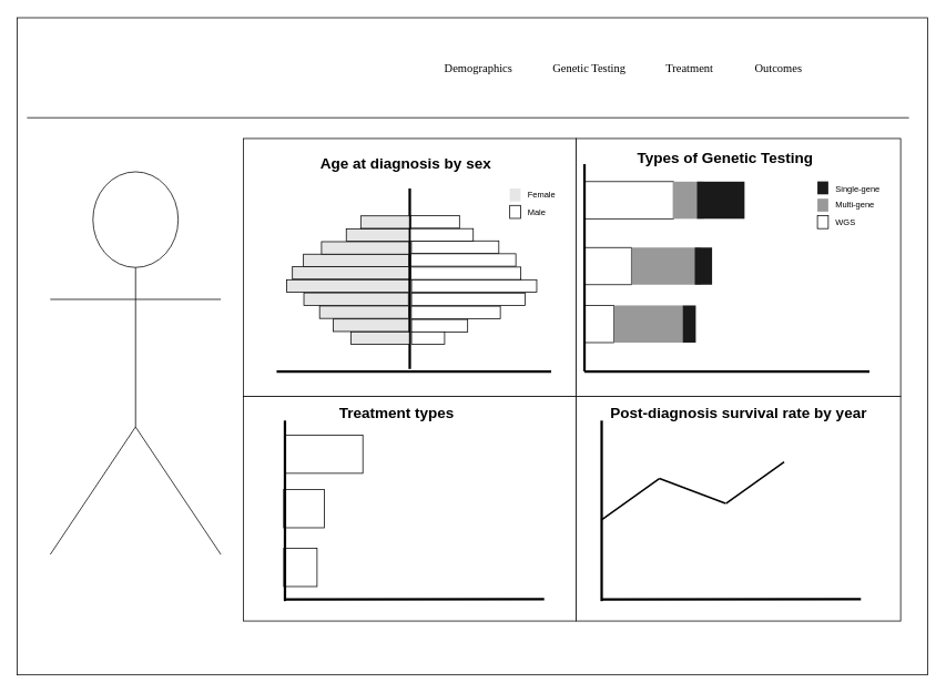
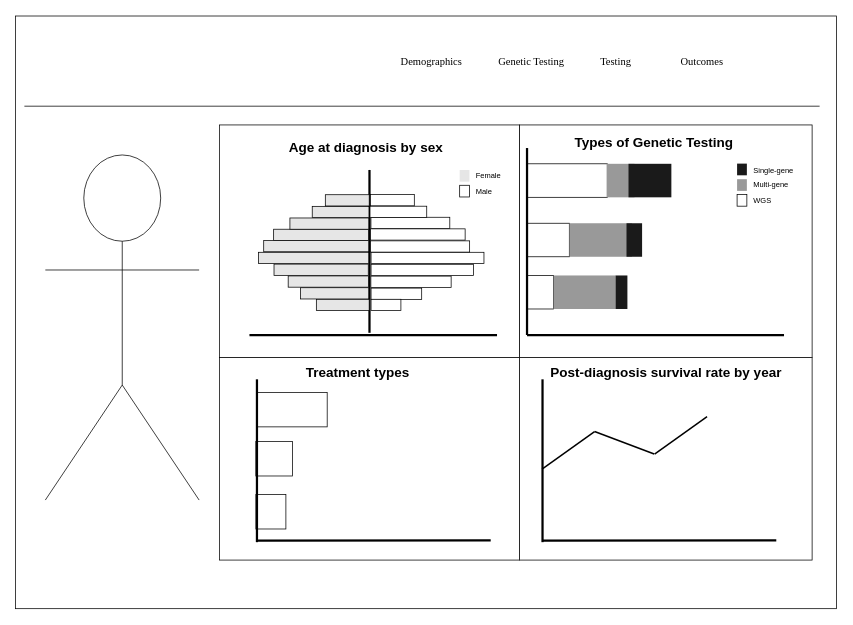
- <mxCell id="5" value="Treatment" style="text;html=1;points=[];align=left;verticalAlign=top;spacingTop=-4;fontSize=14;fontFamily=Verdana;comic=0;" vertex="1" parent="1"><mxGeometry x="798" y="71" width="60" height="20" as="geometry" /></mxCell>
+ <mxCell id="5" value="Testing" style="text;html=1;points=[];align=left;verticalAlign=top;spacingTop=-4;fontSize=14;fontFamily=Verdana;comic=0;" vertex="1" parent="1"><mxGeometry x="798" y="71" width="60" height="20" as="geometry" /></mxCell>
